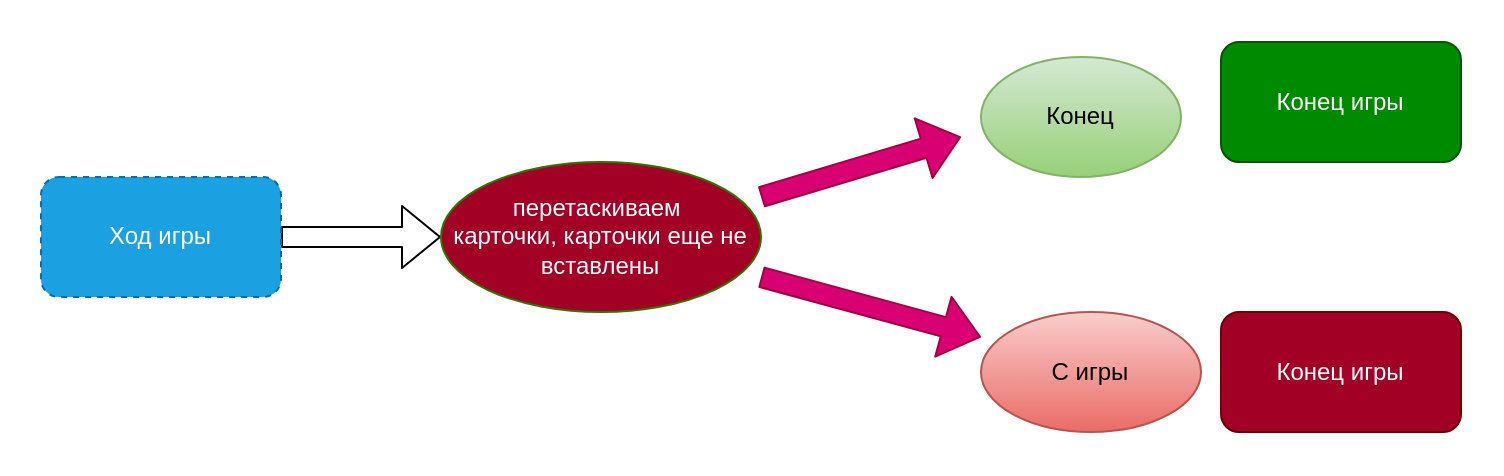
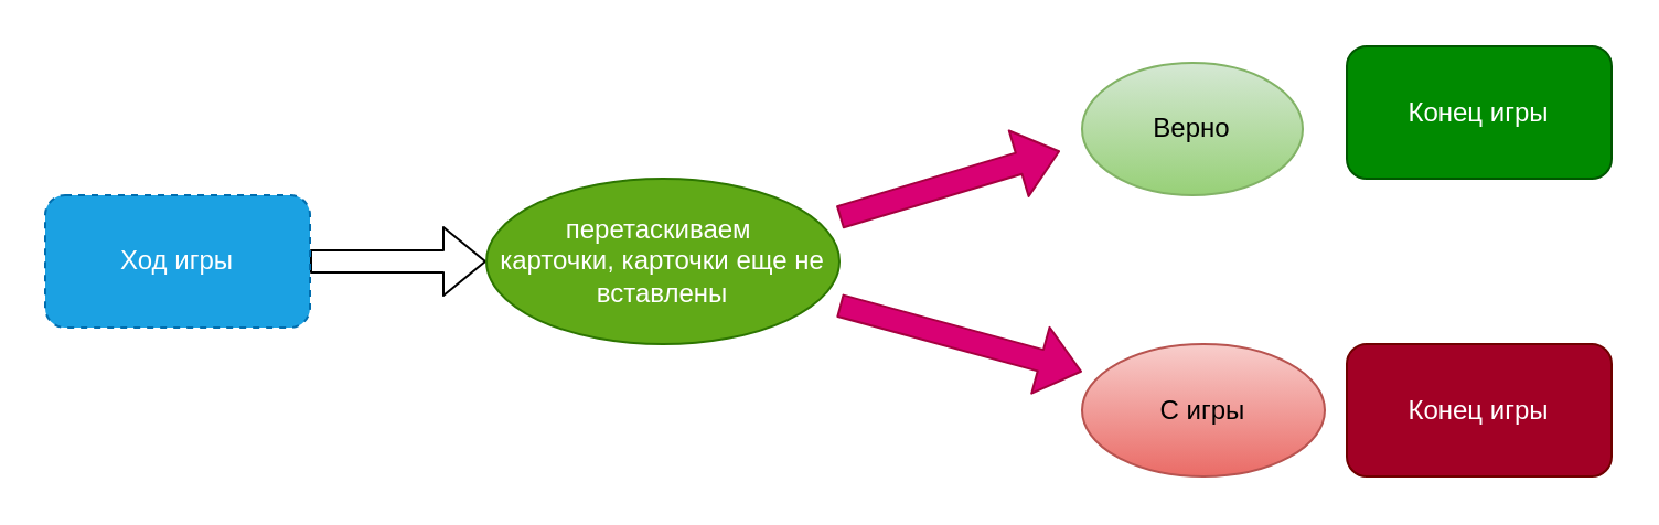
- <mxCell id="6" value="Конец&lt;br&gt;" style="ellipse;whiteSpace=wrap;html=1;fillColor=#d5e8d4;gradientColor=#97d077;strokeColor=#82b366;" parent="1" vertex="1"><mxGeometry x="490" y="28" width="100" height="60" as="geometry" /></mxCell>
+ <mxCell id="6" value="Верно&lt;br&gt;" style="ellipse;whiteSpace=wrap;html=1;fillColor=#d5e8d4;gradientColor=#97d077;strokeColor=#82b366;" parent="1" vertex="1"><mxGeometry x="490" y="28" width="100" height="60" as="geometry" /></mxCell>
- <mxCell id="5" value="перетаскиваем&amp;nbsp;&lt;br&gt;карточки, карточки еще не вставлены" style="ellipse;whiteSpace=wrap;html=1;fillColor=#a20025;fontColor=#ffffff;strokeColor=#2D7600;" parent="1" vertex="1"><mxGeometry x="220" y="80.5" width="160" height="75" as="geometry" /></mxCell>
+ <mxCell id="5" value="перетаскиваем&amp;nbsp;&lt;br&gt;карточки, карточки еще не вставлены" style="ellipse;whiteSpace=wrap;html=1;fillColor=#60a917;fontColor=#ffffff;strokeColor=#2D7600;" parent="1" vertex="1"><mxGeometry x="220" y="80.5" width="160" height="75" as="geometry" /></mxCell>
